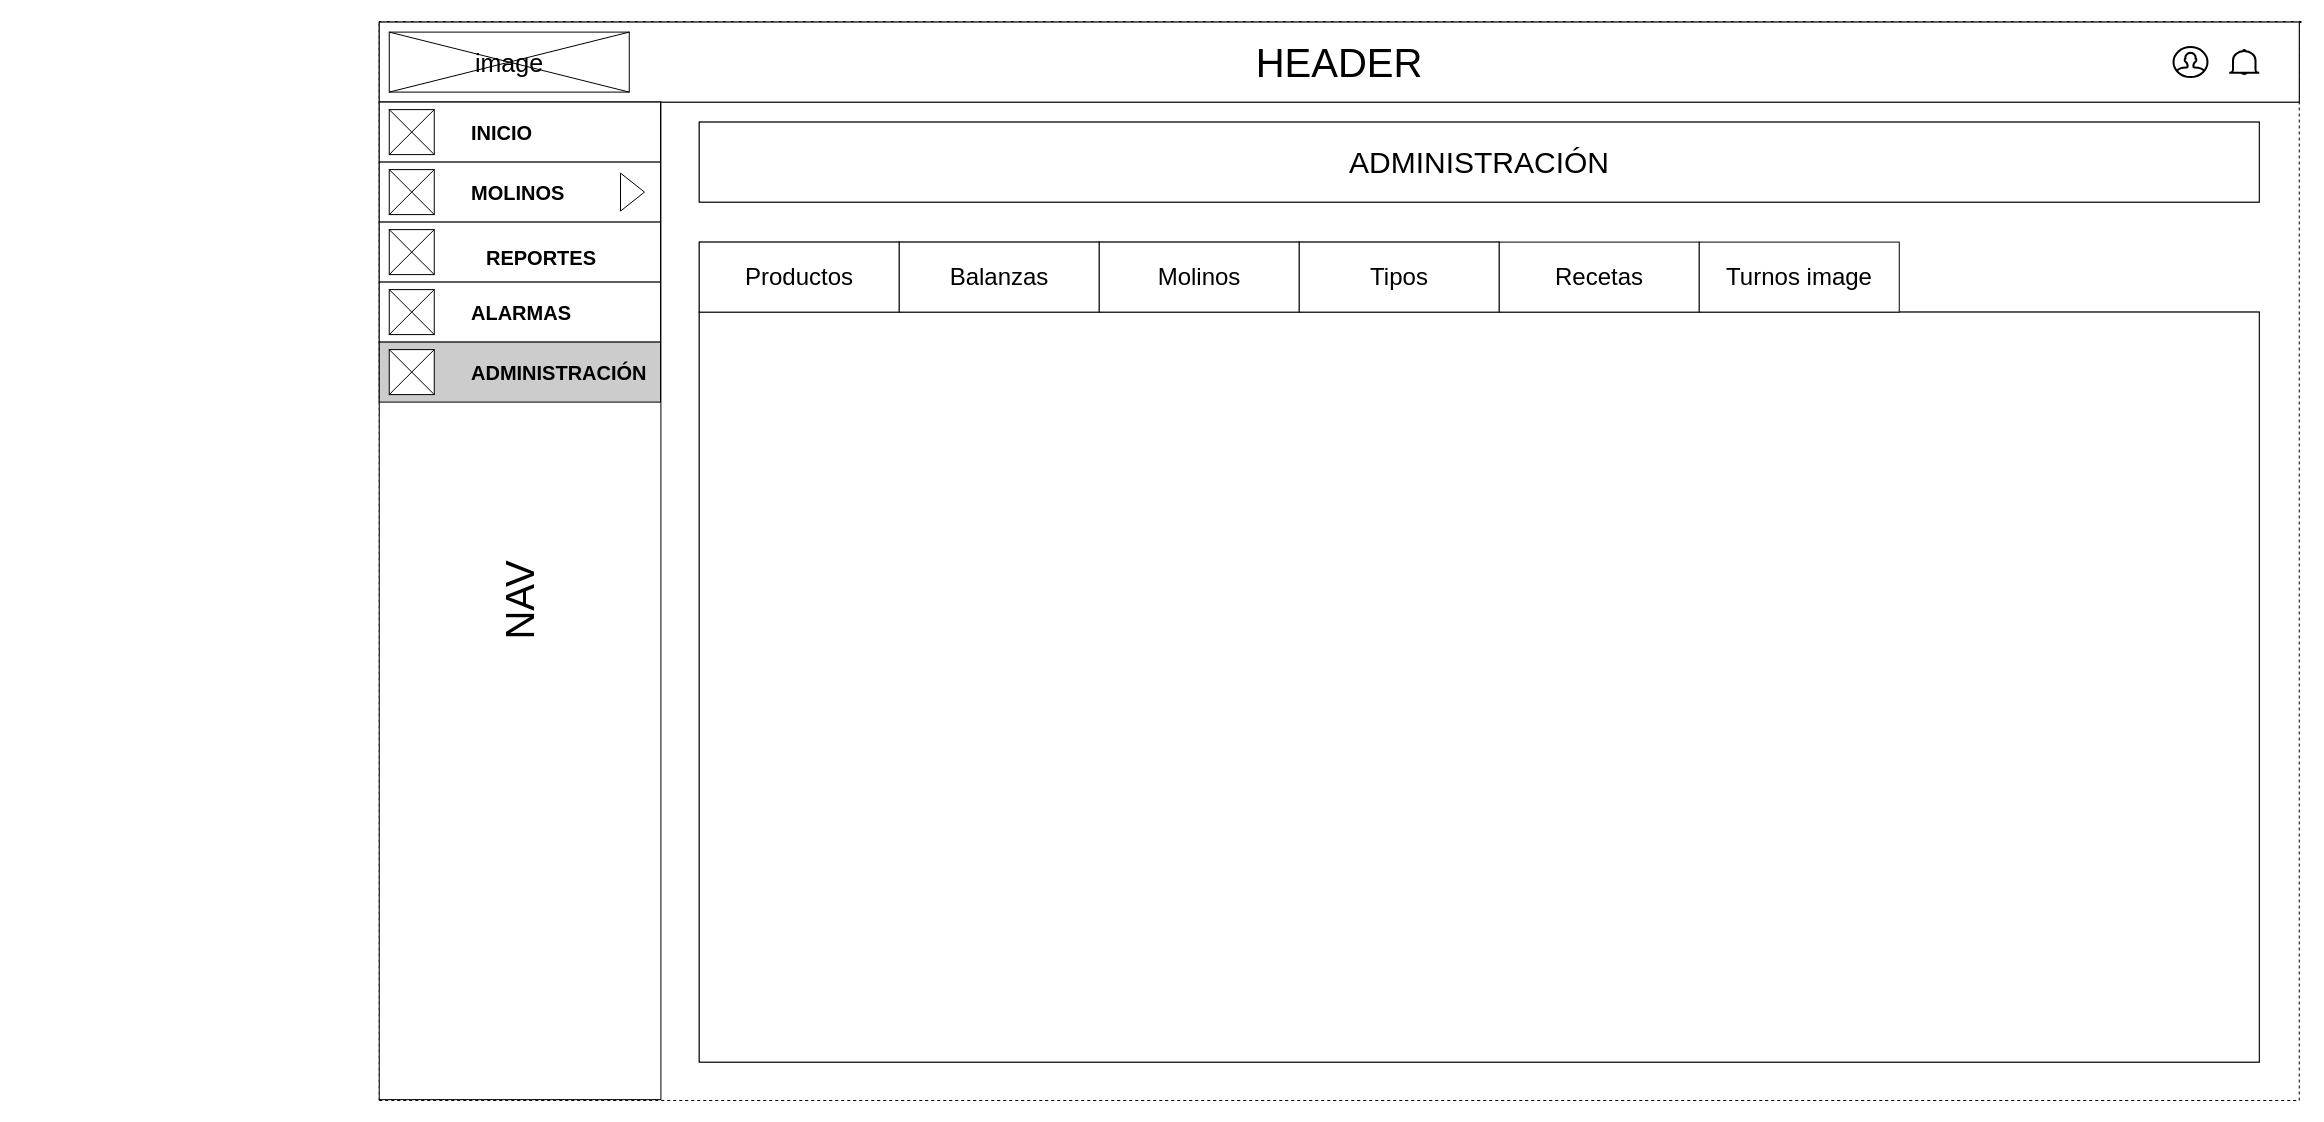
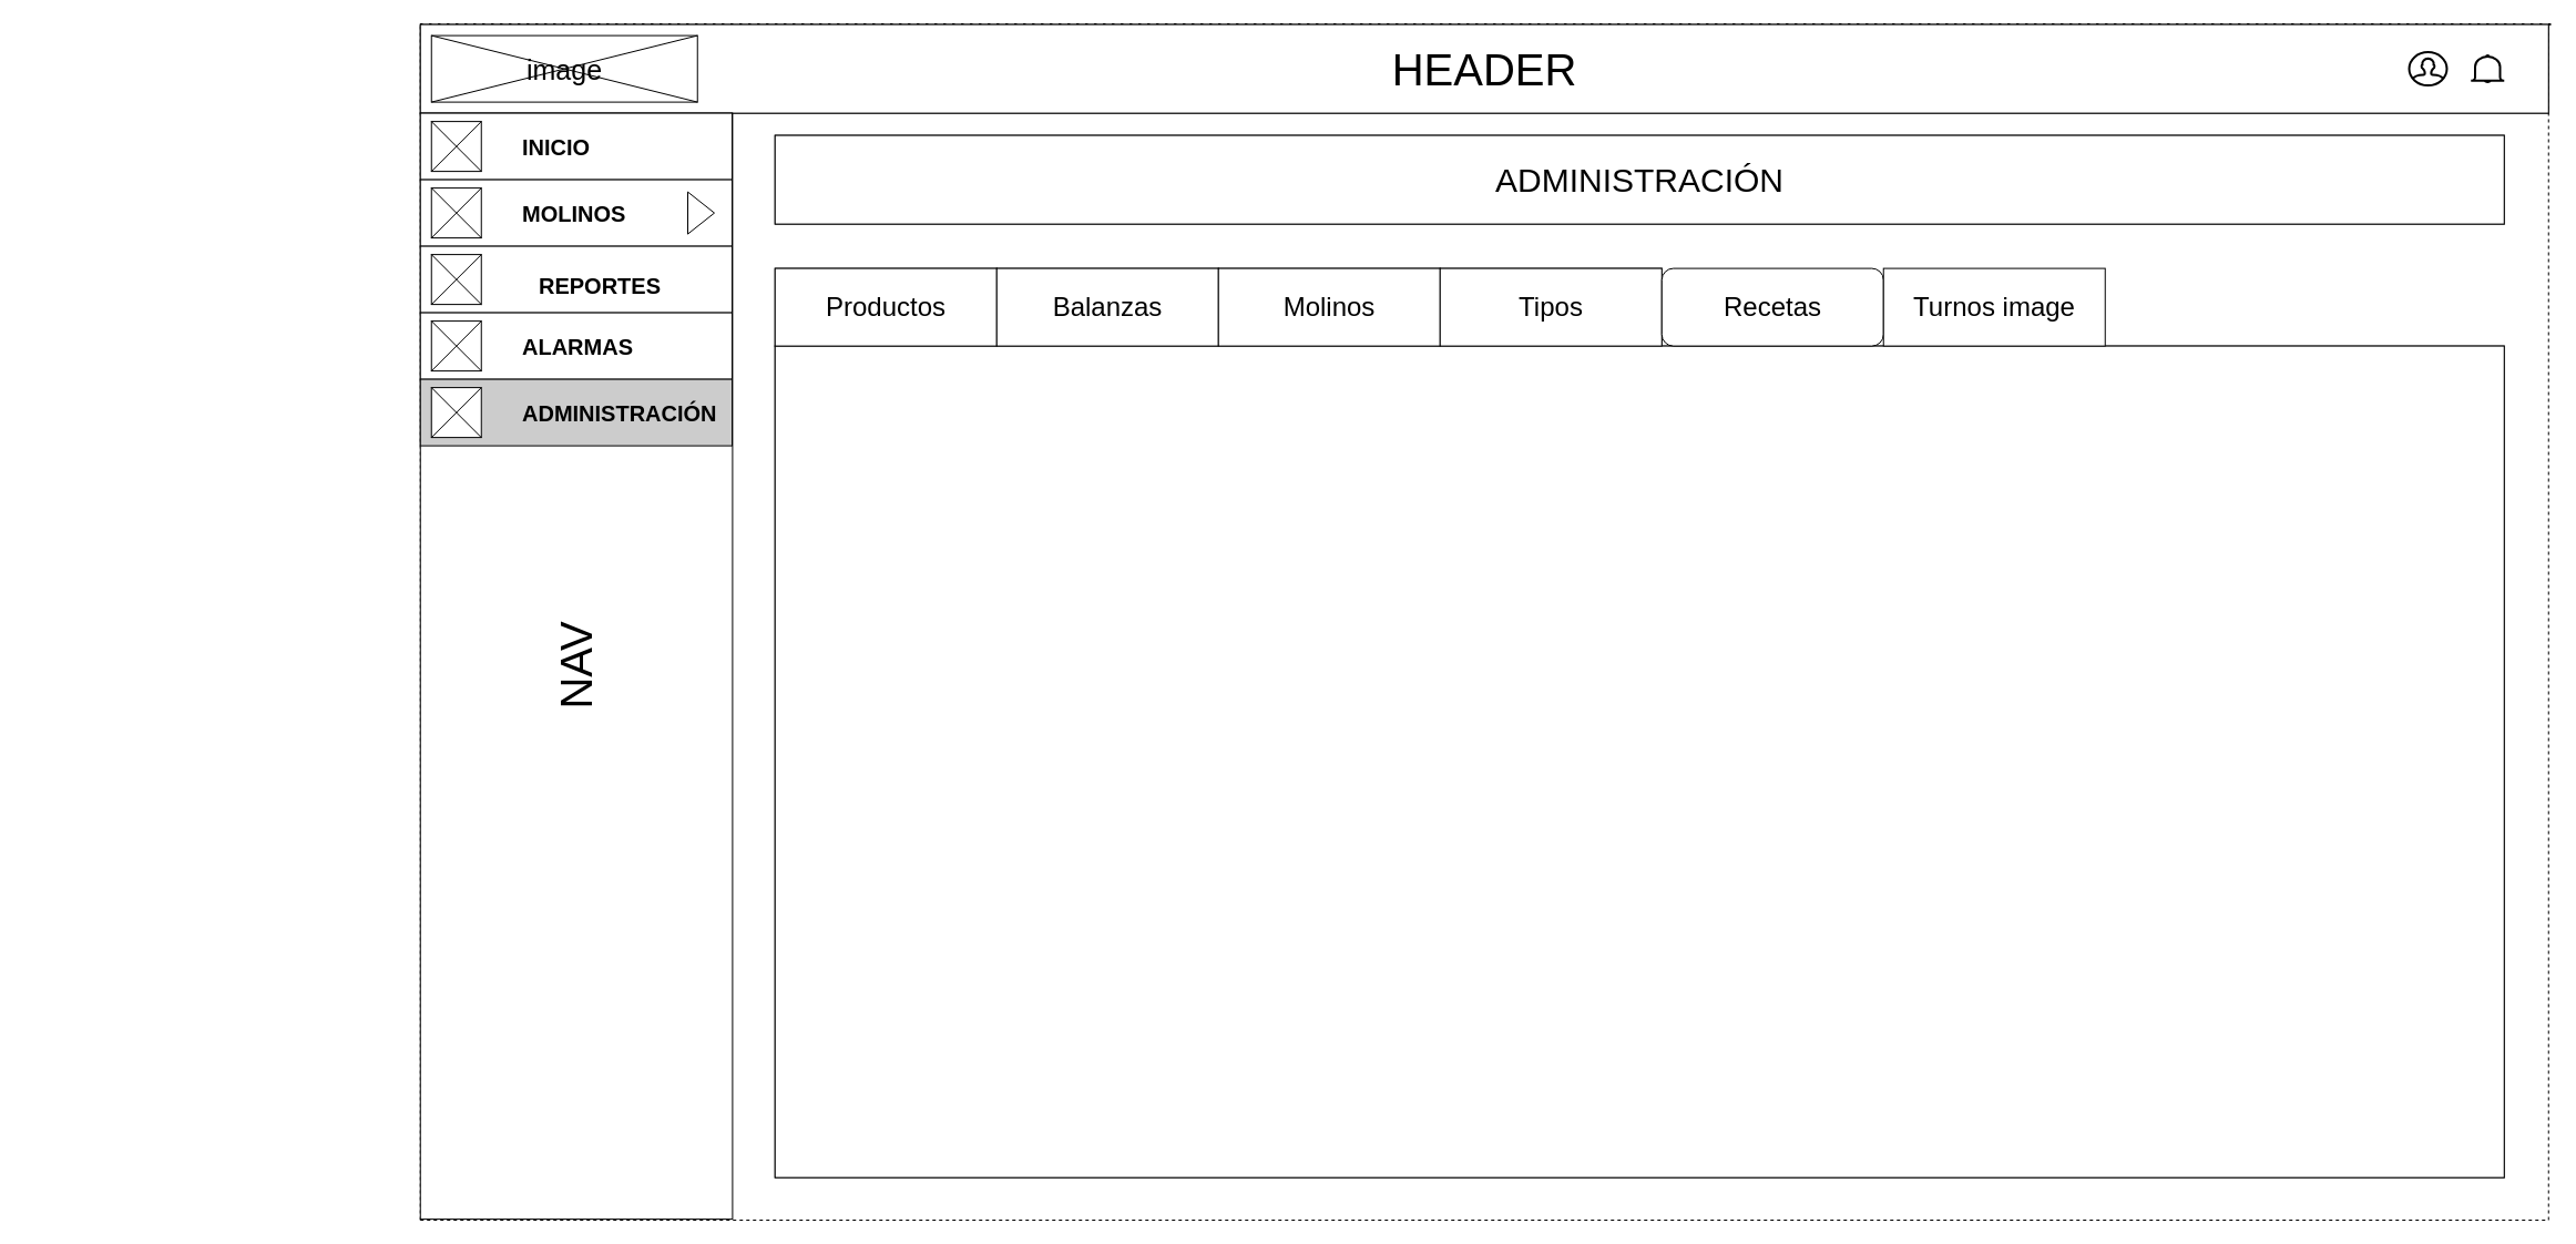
- <mxCell id="56" value="Recetas" style="rounded=0;whiteSpace=wrap;html=1;shadow=0;labelBackgroundColor=none;labelBorderColor=none;sketch=0;fontSize=24;fillColor=default;gradientColor=none;" parent="1" vertex="1"><mxGeometry x="1498.75" y="241.6" width="200" height="70" as="geometry" /></mxCell>
+ <mxCell id="56" value="Recetas" style="whiteSpace=wrap;html=1;shadow=0;labelBackgroundColor=none;labelBorderColor=none;sketch=0;fontSize=24;fillColor=default;gradientColor=none;rounded=1;" parent="1" vertex="1"><mxGeometry x="1498.75" y="241.6" width="200" height="70" as="geometry" /></mxCell>
